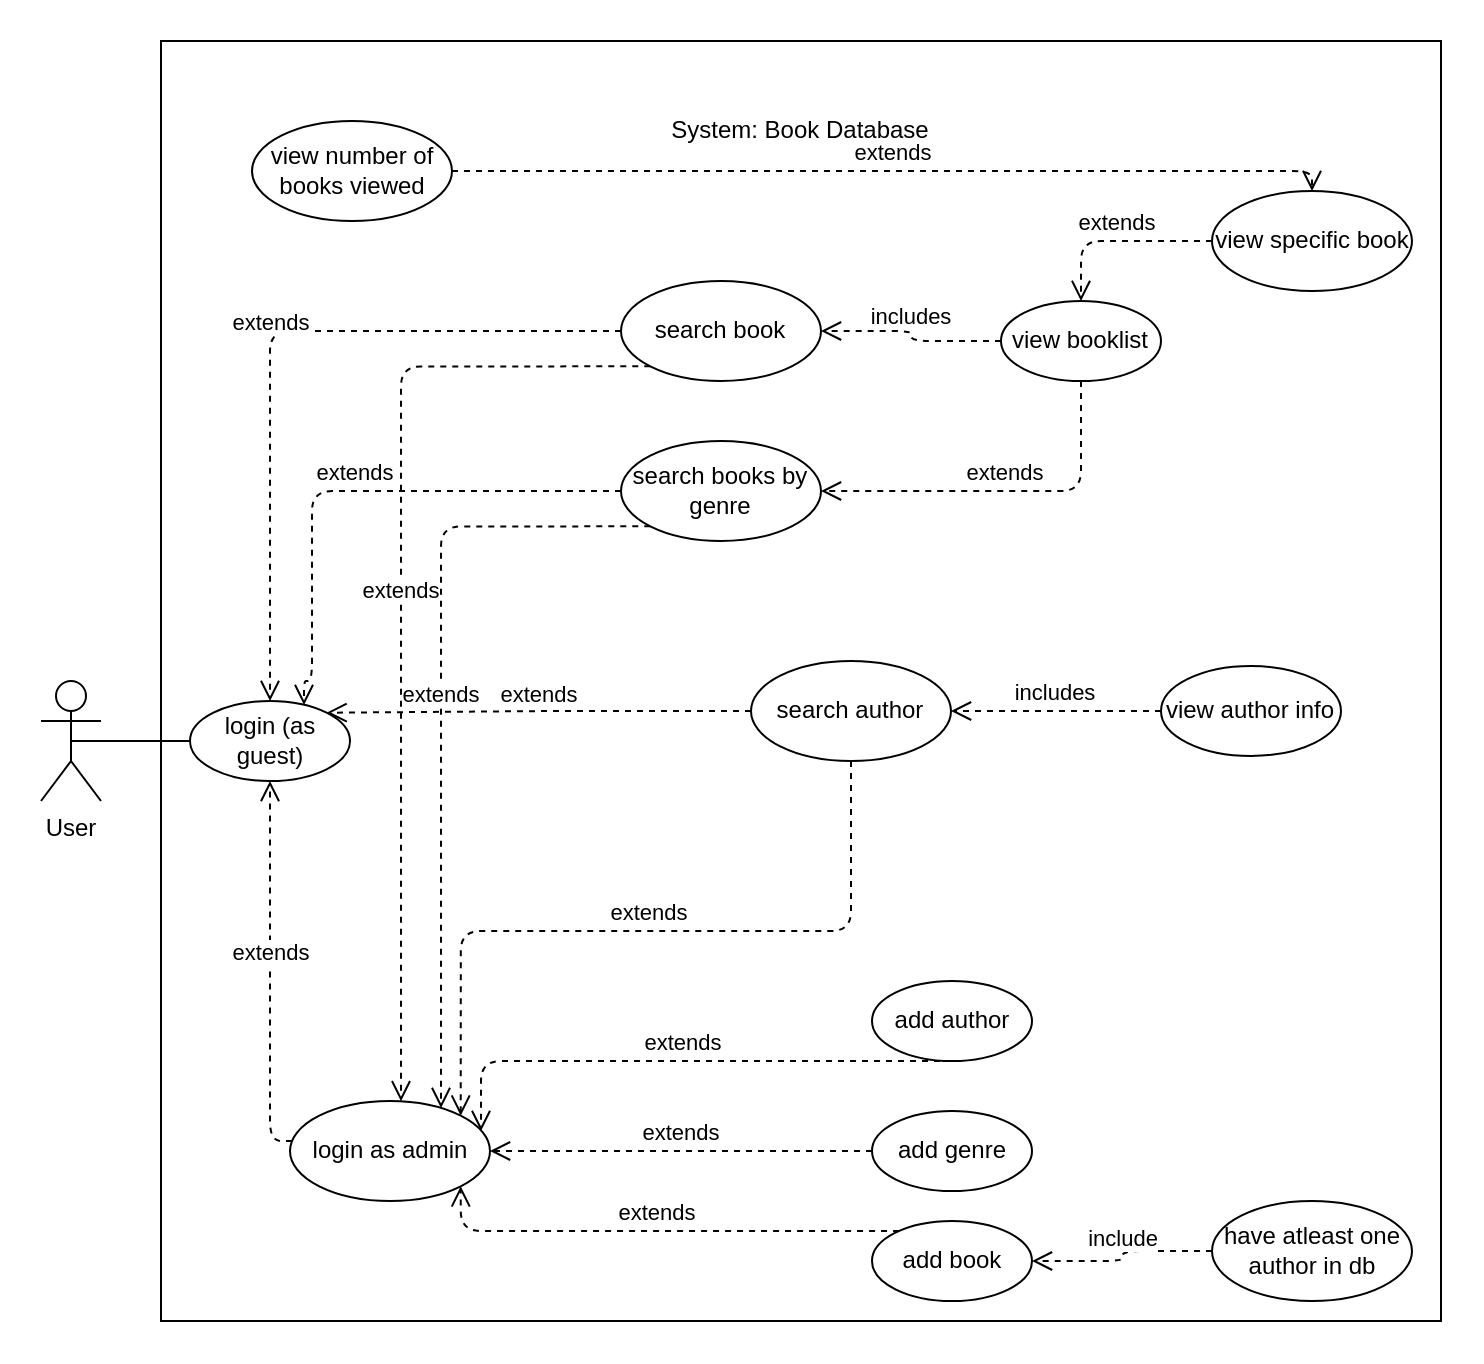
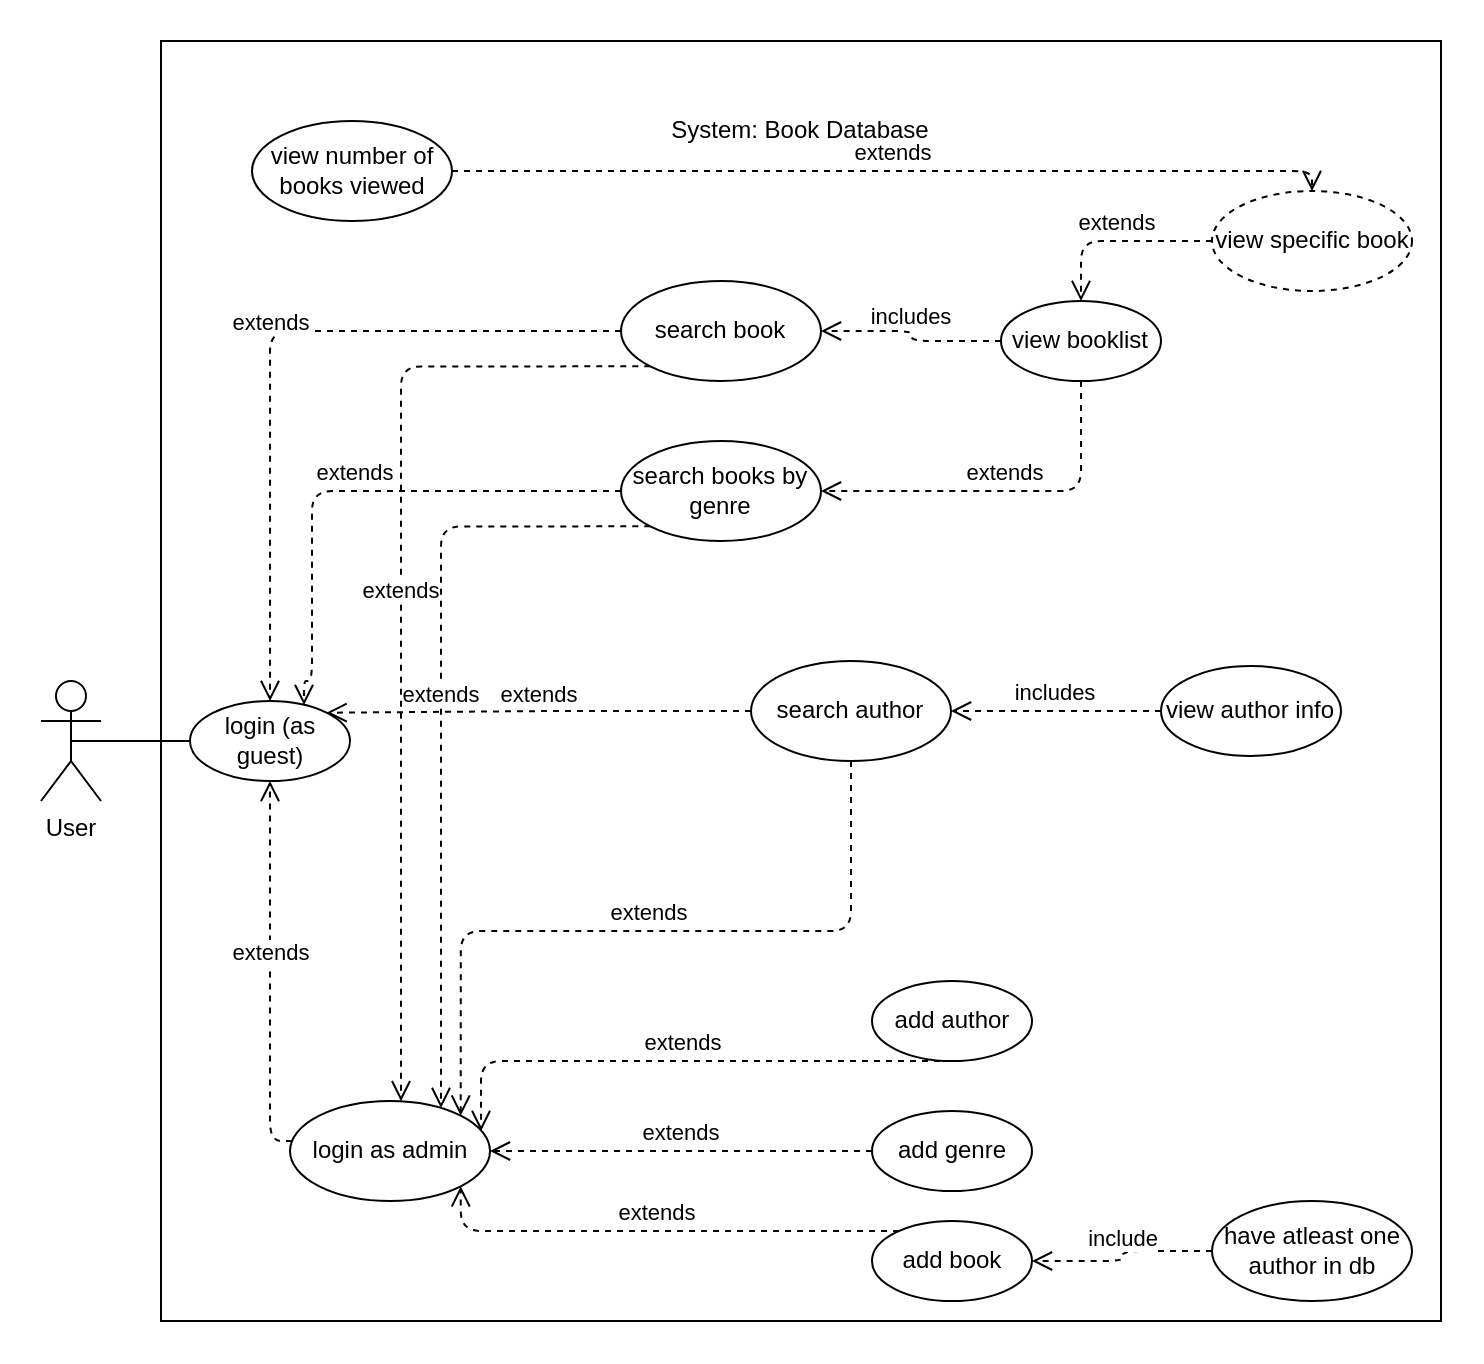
- <mxCell id="20" value="view specific book" style="ellipse;whiteSpace=wrap;html=1;" vertex="1" parent="1"><mxGeometry x="605.5" y="95" width="100" height="50" as="geometry" /></mxCell>
+ <mxCell id="20" value="view specific book" style="ellipse;whiteSpace=wrap;html=1;dashed=1;" vertex="1" parent="1"><mxGeometry x="605.5" y="95" width="100" height="50" as="geometry" /></mxCell>
